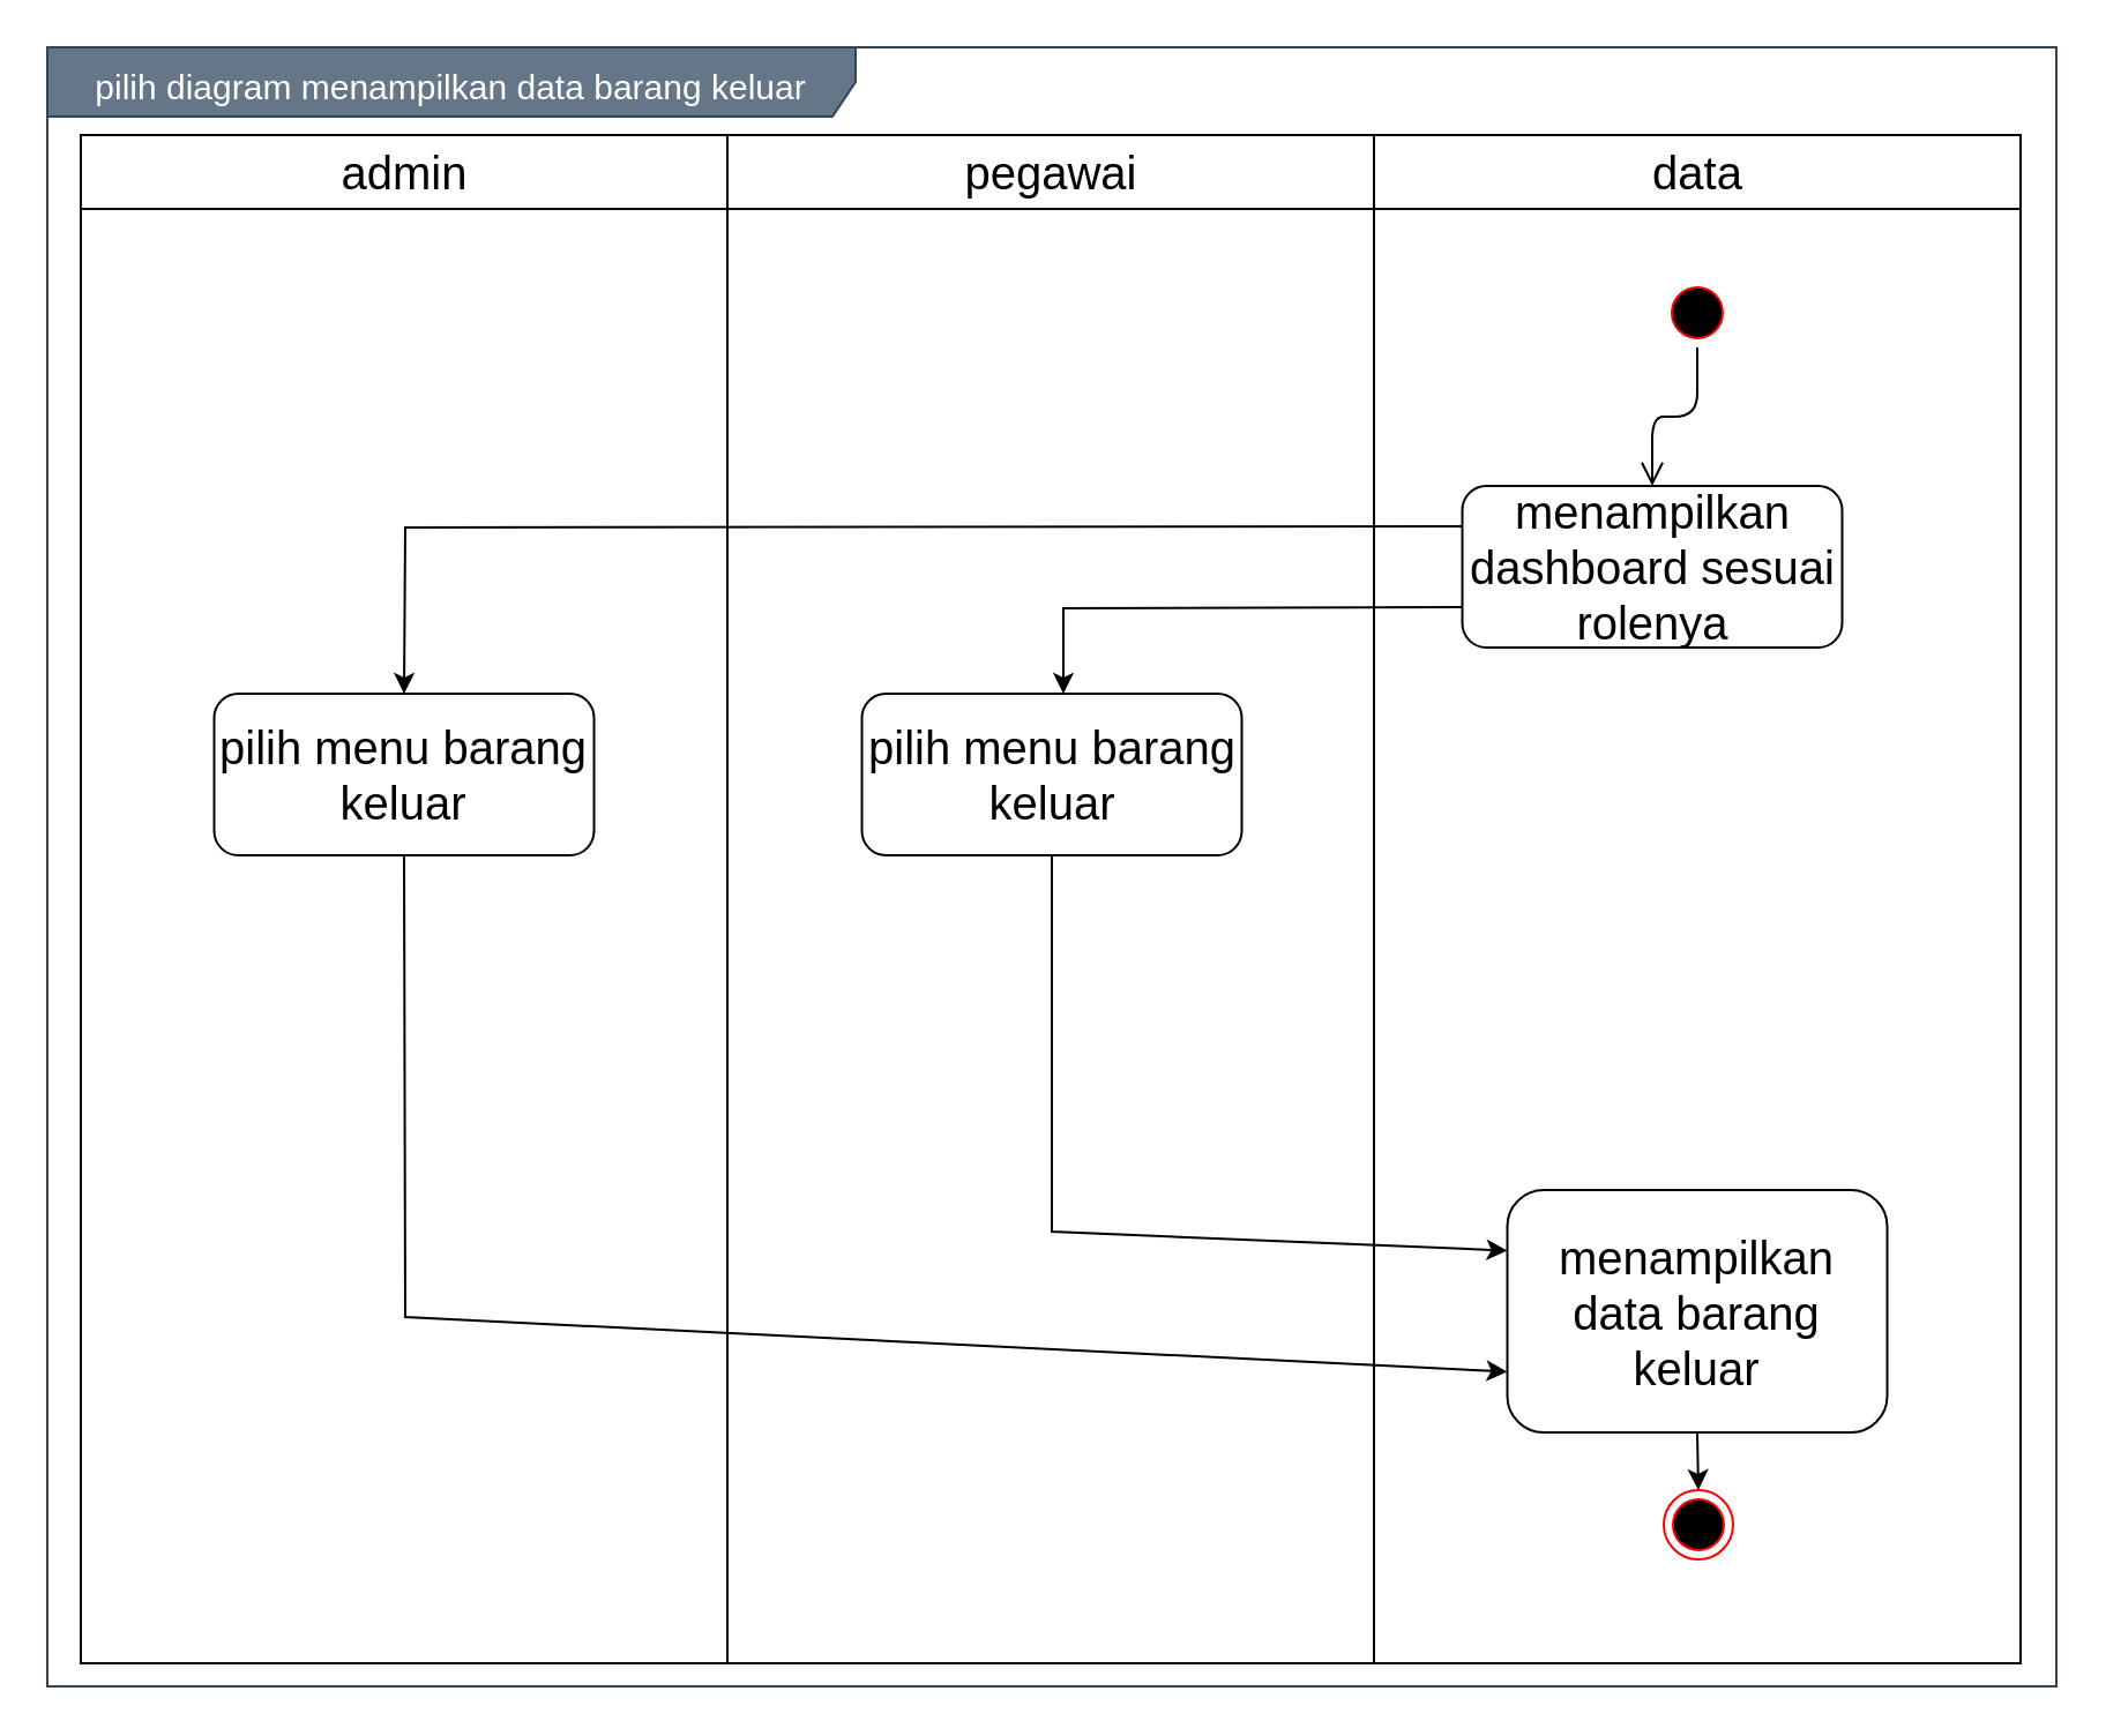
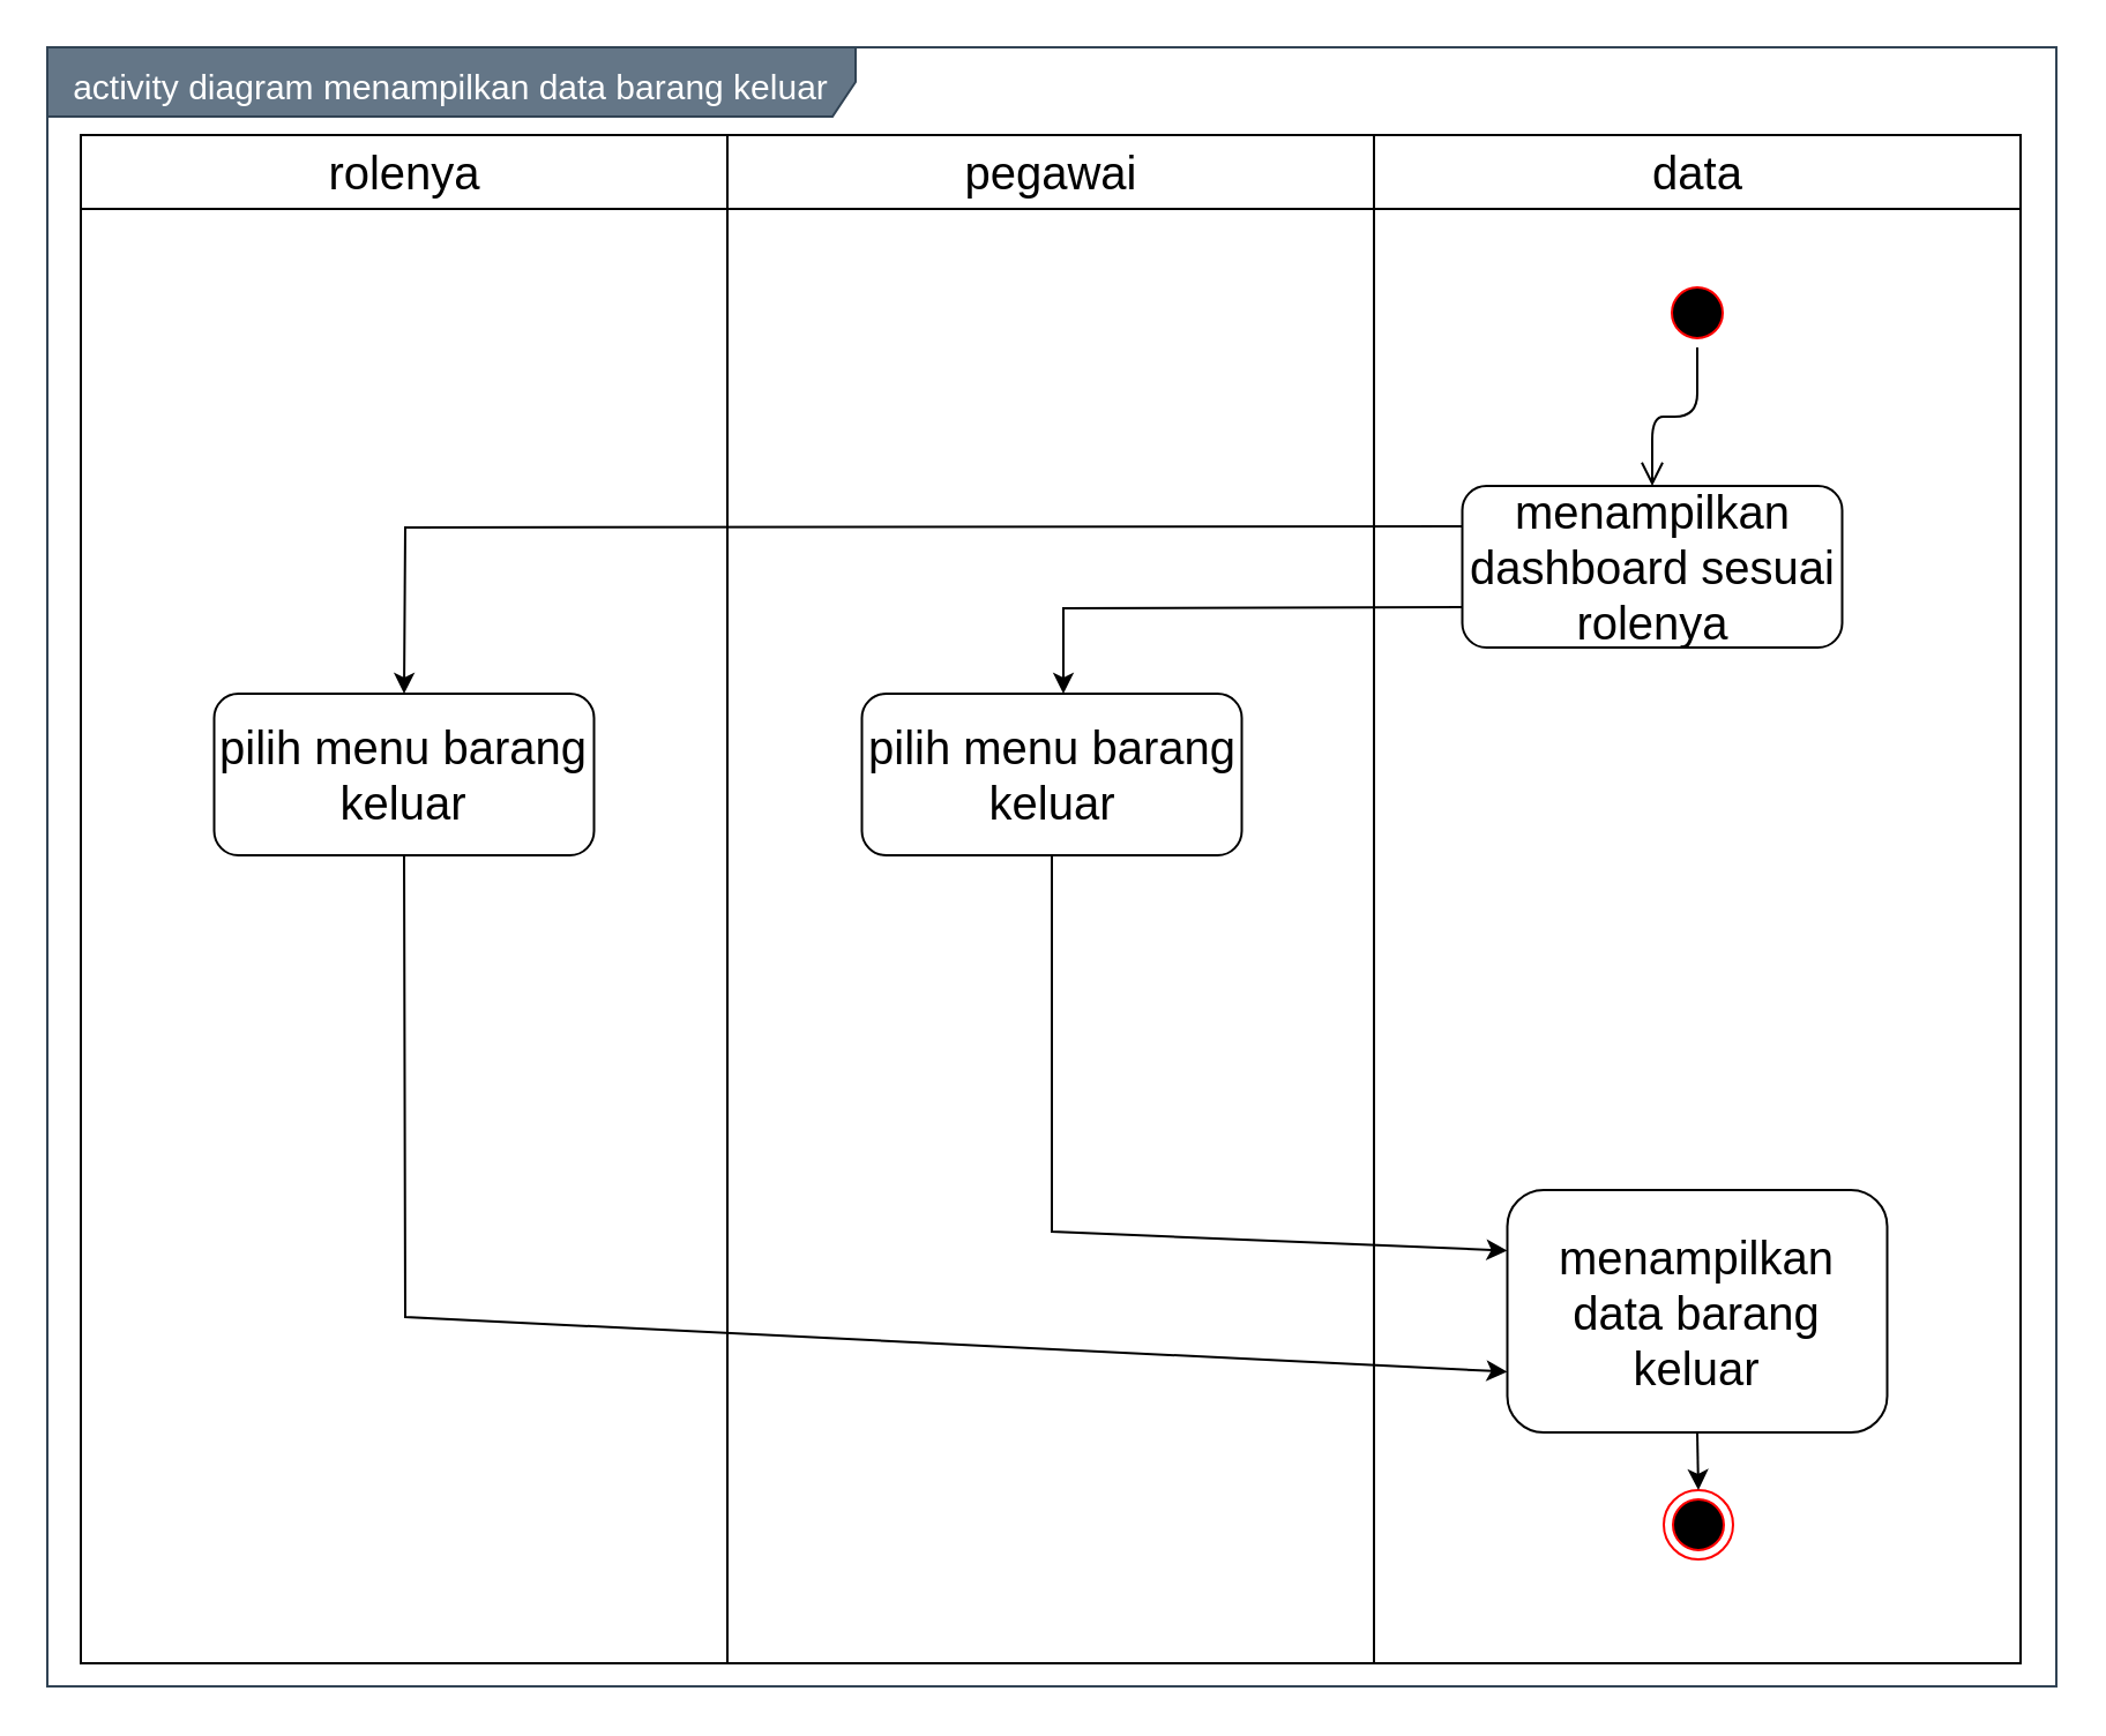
- <mxCell id="2" value="&lt;font style=&quot;font-size: 15px&quot;&gt;pilih diagram menampilkan data barang keluar&lt;/font&gt;" style="shape=umlFrame;whiteSpace=wrap;html=1;fontSize=20;align=center;width=350;height=30;fillColor=#647687;strokeColor=#314354;fontColor=#ffffff;" vertex="1" parent="1"><mxGeometry x="20" y="20" width="870" height="710" as="geometry" /></mxCell>
+ <mxCell id="2" value="&lt;font style=&quot;font-size: 15px&quot;&gt;activity diagram menampilkan data barang keluar&lt;/font&gt;" style="shape=umlFrame;whiteSpace=wrap;html=1;fontSize=20;align=center;width=350;height=30;fillColor=#647687;strokeColor=#314354;fontColor=#ffffff;" vertex="1" parent="1"><mxGeometry x="20" y="20" width="870" height="710" as="geometry" /></mxCell>
- <mxCell id="3" value="admin" style="swimlane;whiteSpace=wrap;fontSize=20;fontStyle=0;startSize=32;" vertex="1" parent="1"><mxGeometry x="34.5" y="58" width="280" height="662" as="geometry" /></mxCell>
+ <mxCell id="3" value="rolenya" style="swimlane;whiteSpace=wrap;fontSize=20;fontStyle=0;startSize=32;" vertex="1" parent="1"><mxGeometry x="34.5" y="58" width="280" height="662" as="geometry" /></mxCell>
